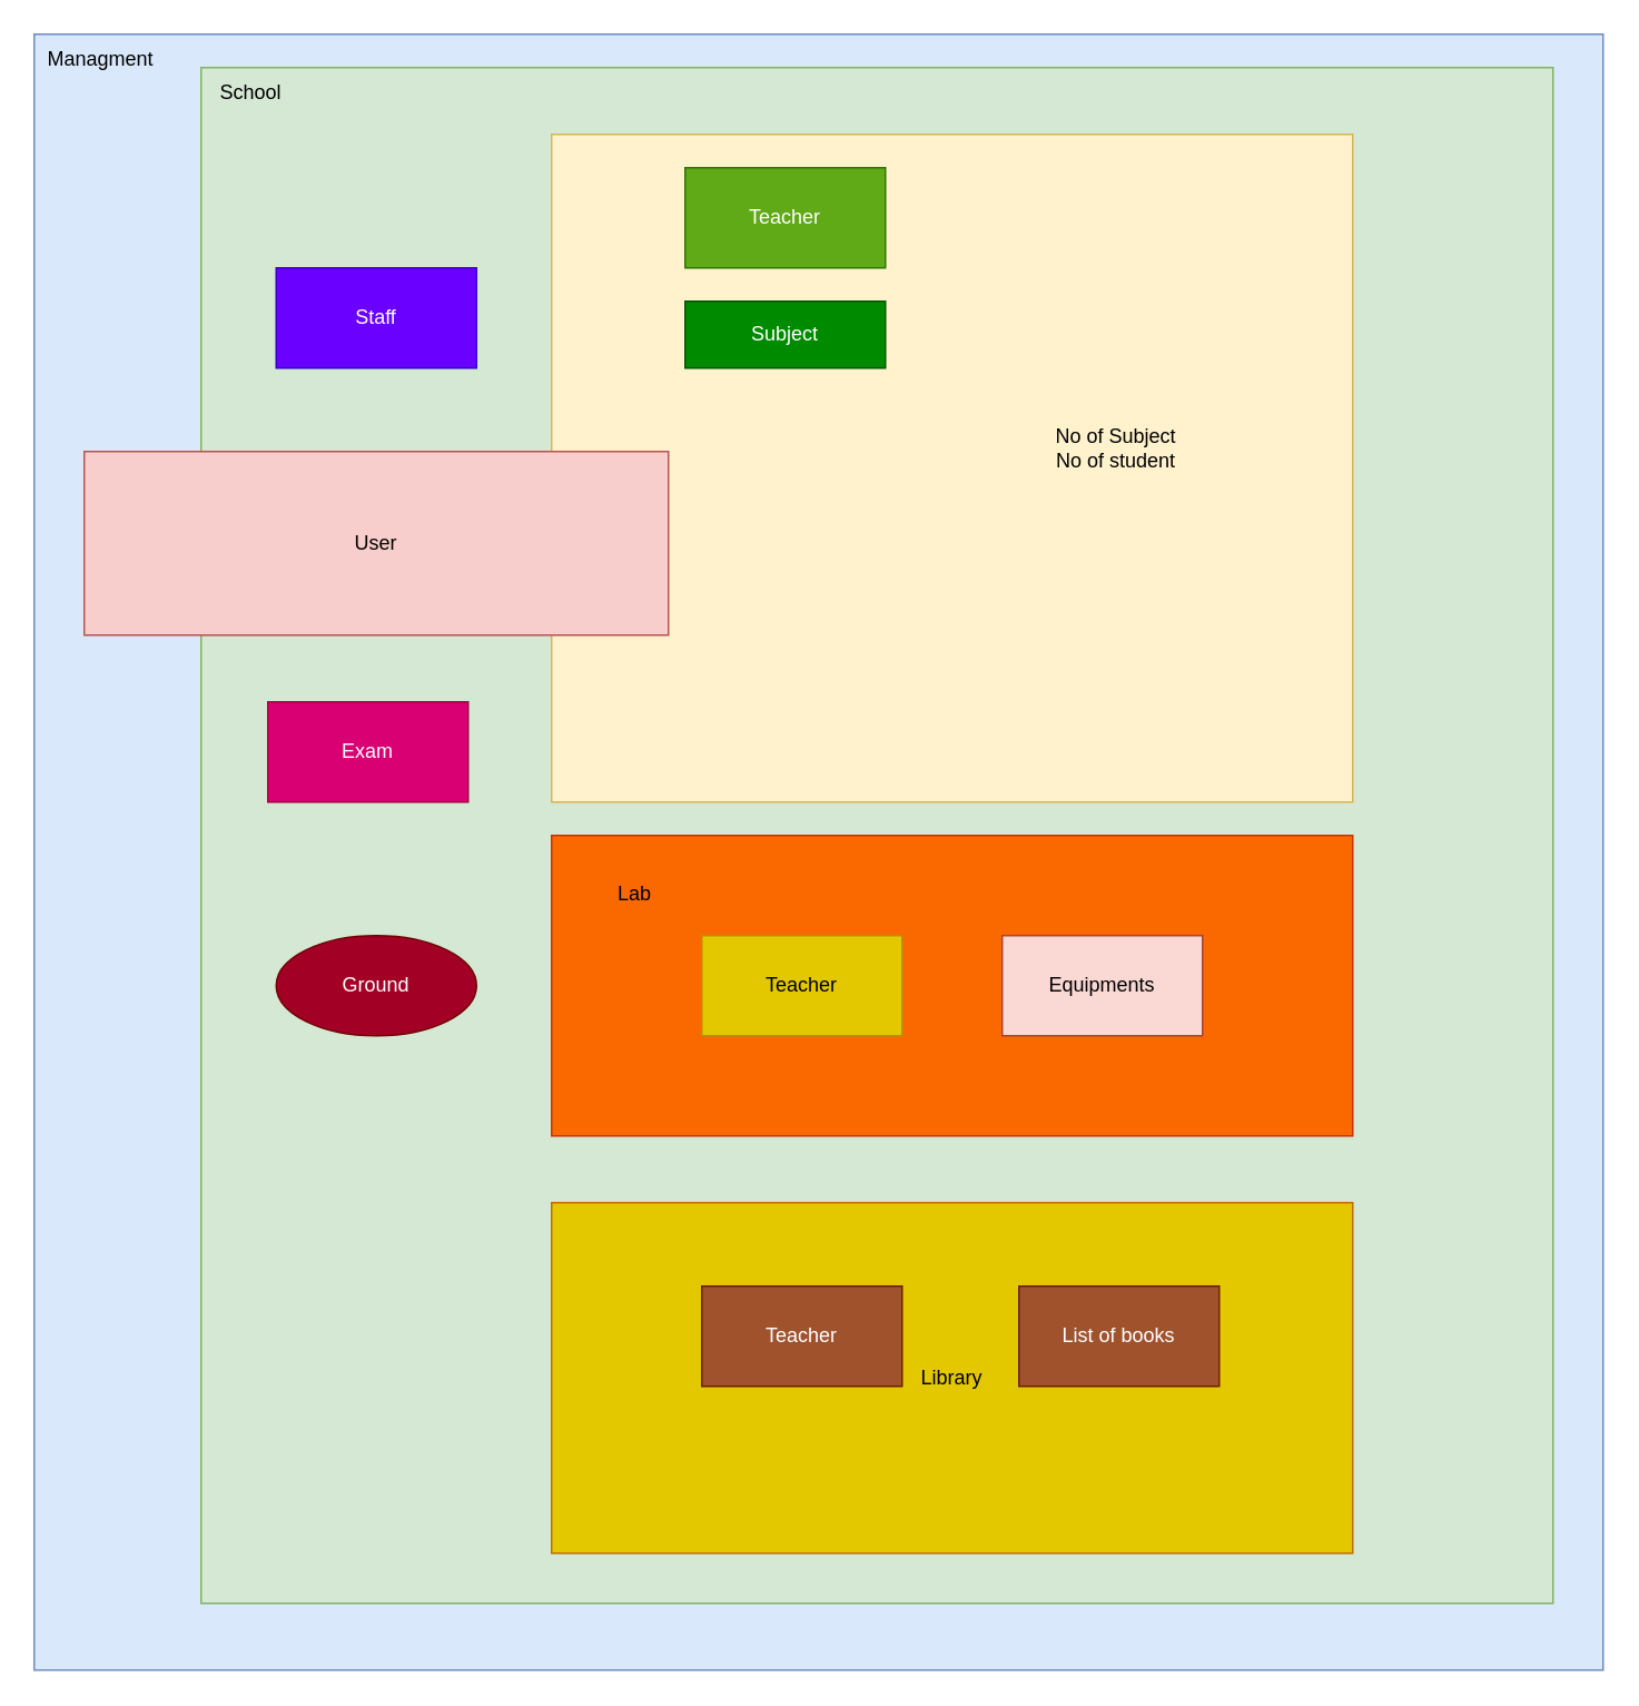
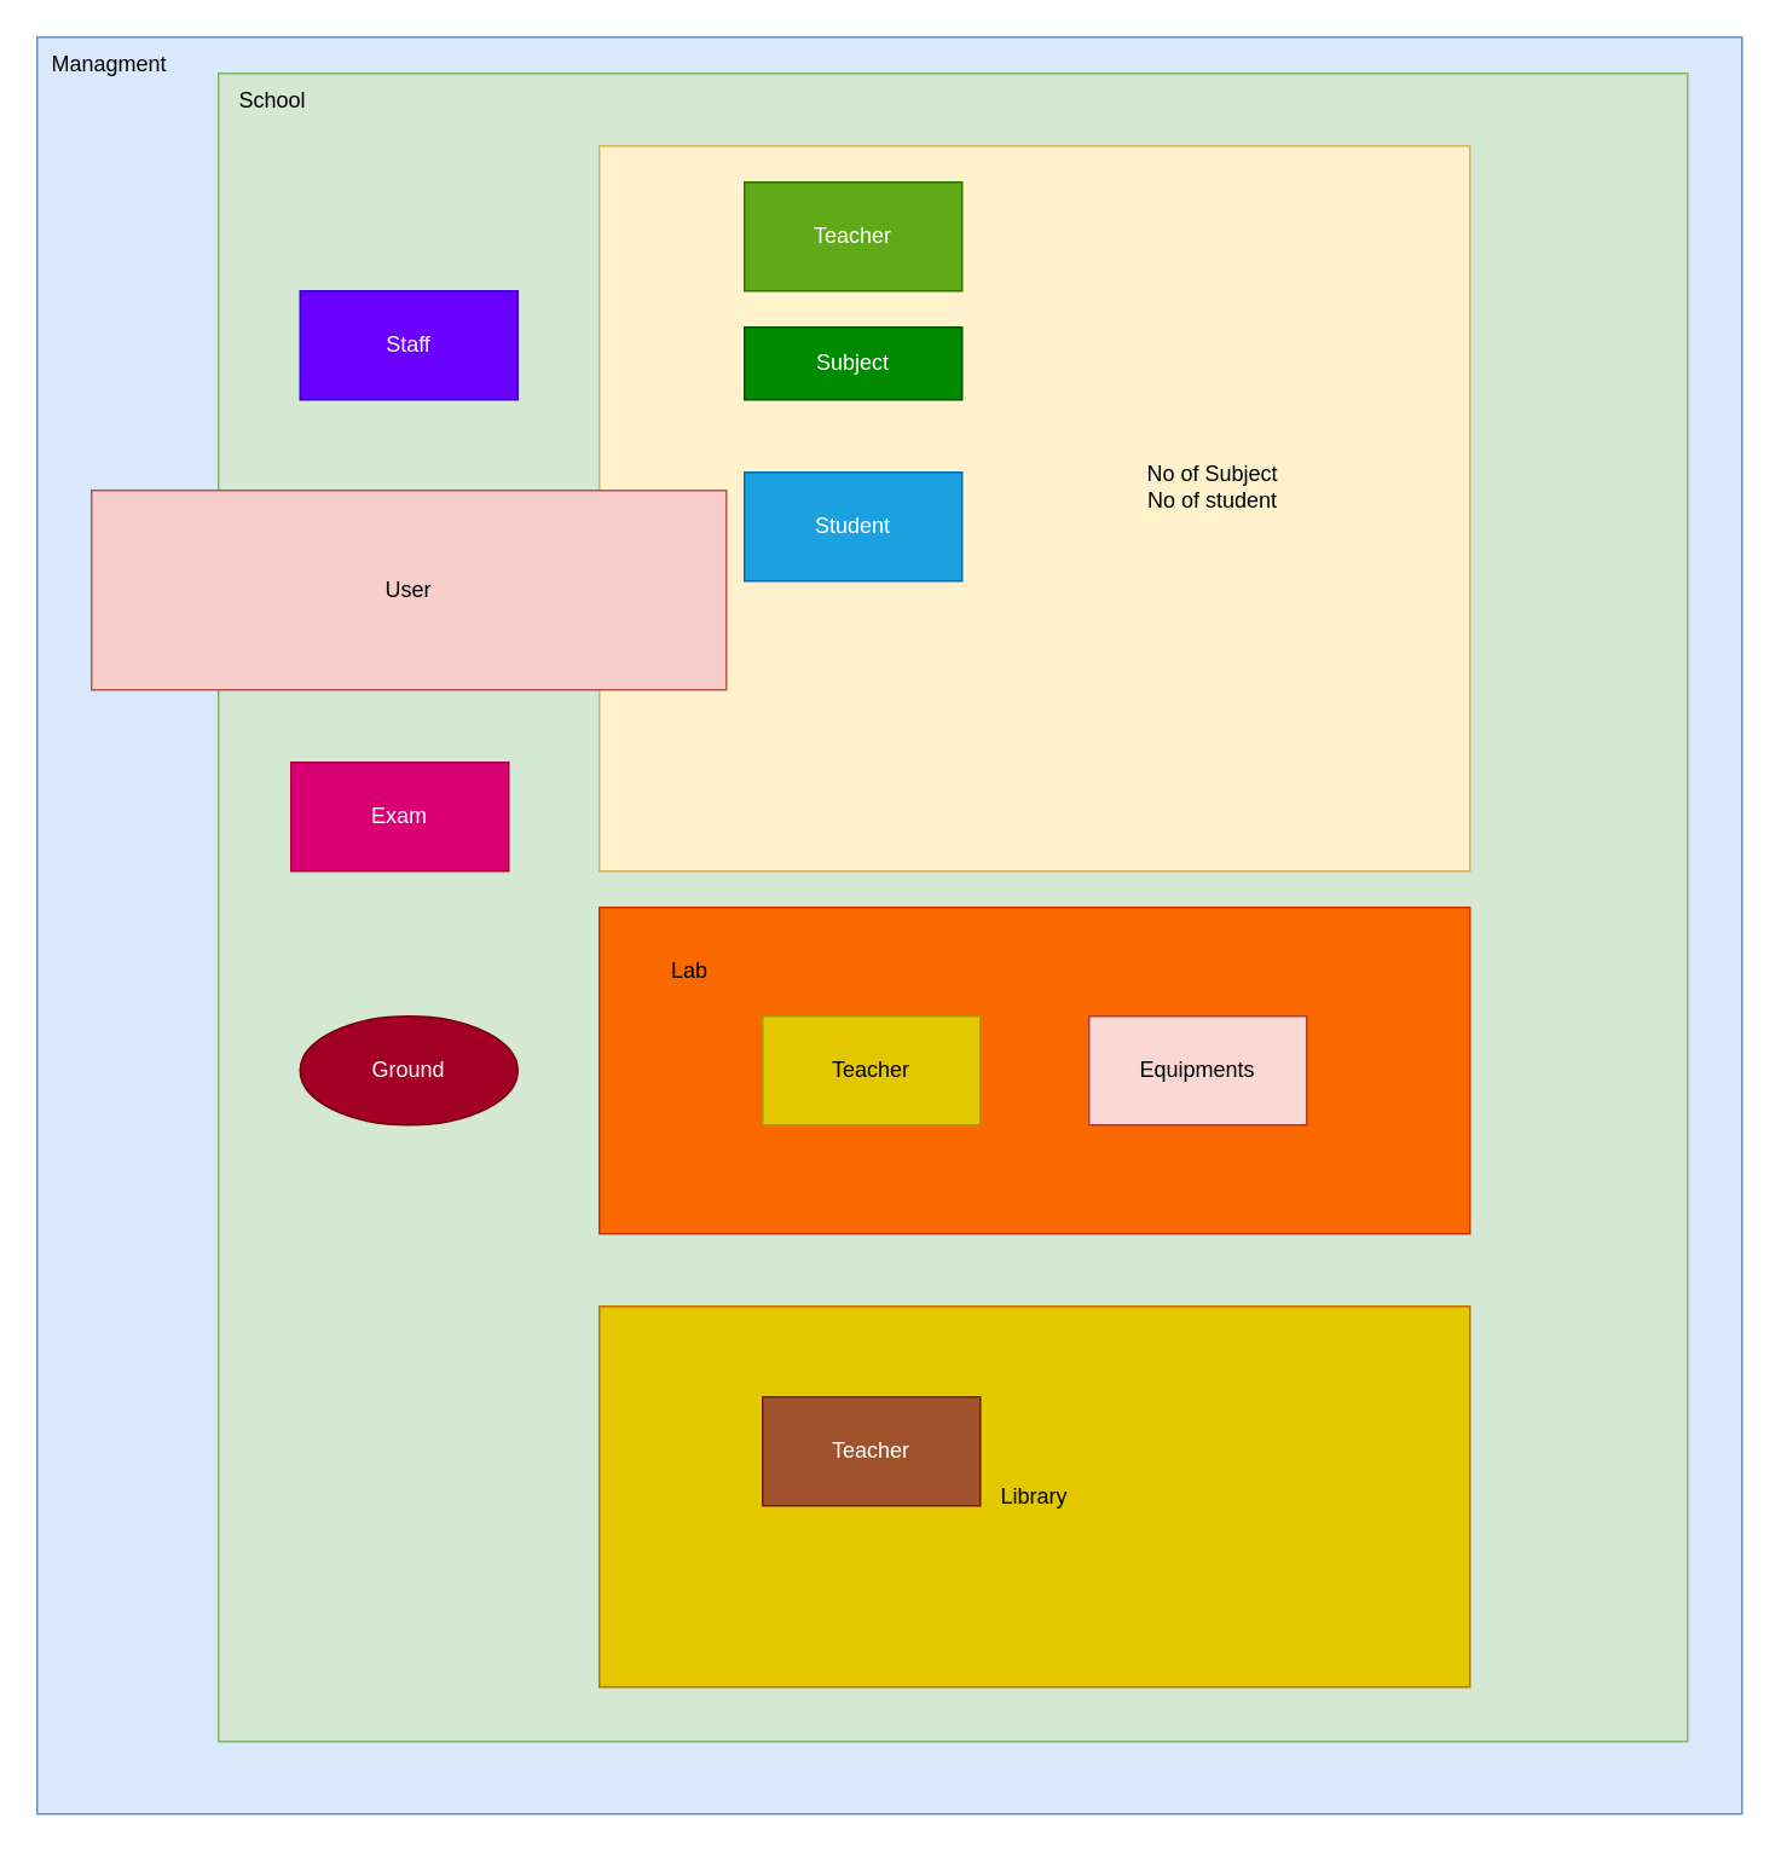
+ <mxCell id="9" value="Student" style="rounded=0;whiteSpace=wrap;html=1;fillColor=#1ba1e2;fontColor=#ffffff;strokeColor=#006EAF;" vertex="1" parent="1"><mxGeometry x="410" y="260" width="120" height="60" as="geometry" /></mxCell>
- <mxCell id="20" value="List of books" style="rounded=0;whiteSpace=wrap;html=1;fillColor=#a0522d;fontColor=#ffffff;strokeColor=#6D1F00;" vertex="1" parent="1"><mxGeometry x="610" y="770" width="120" height="60" as="geometry" /></mxCell>
